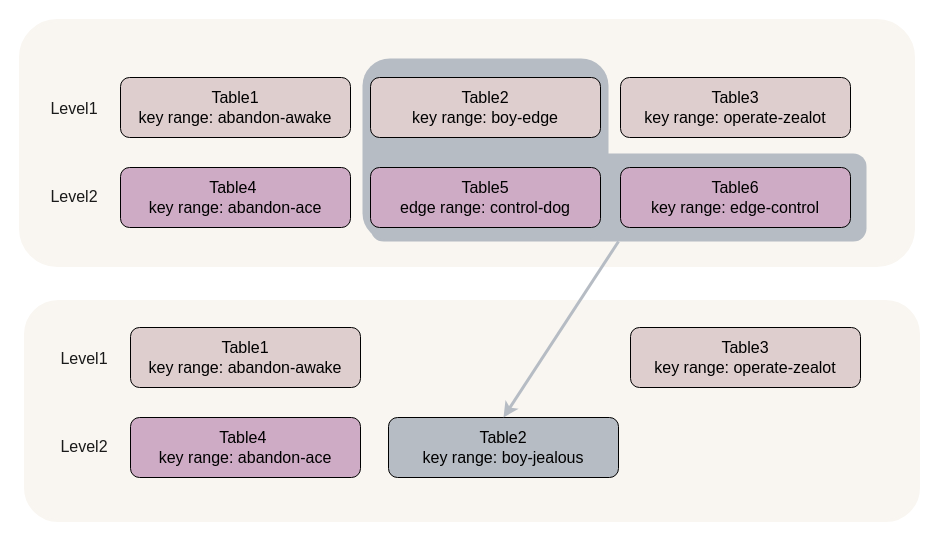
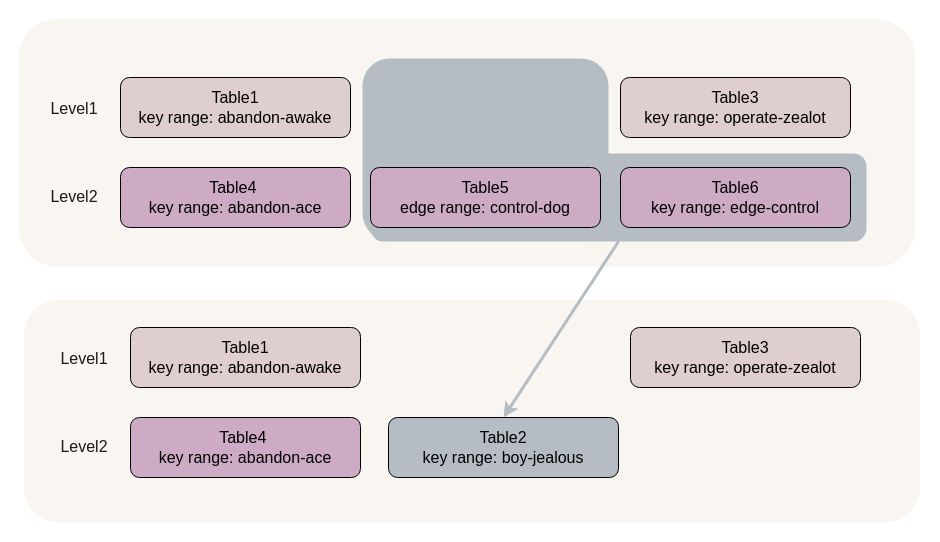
- <mxCell id="7" value="Table2&lt;br&gt;key range: boy-edge" style="rounded=1;whiteSpace=wrap;html=1;fontSize=16;fillColor=#DECECE;" parent="1" vertex="1"><mxGeometry x="370" y="77" width="230" height="60" as="geometry" /></mxCell>
